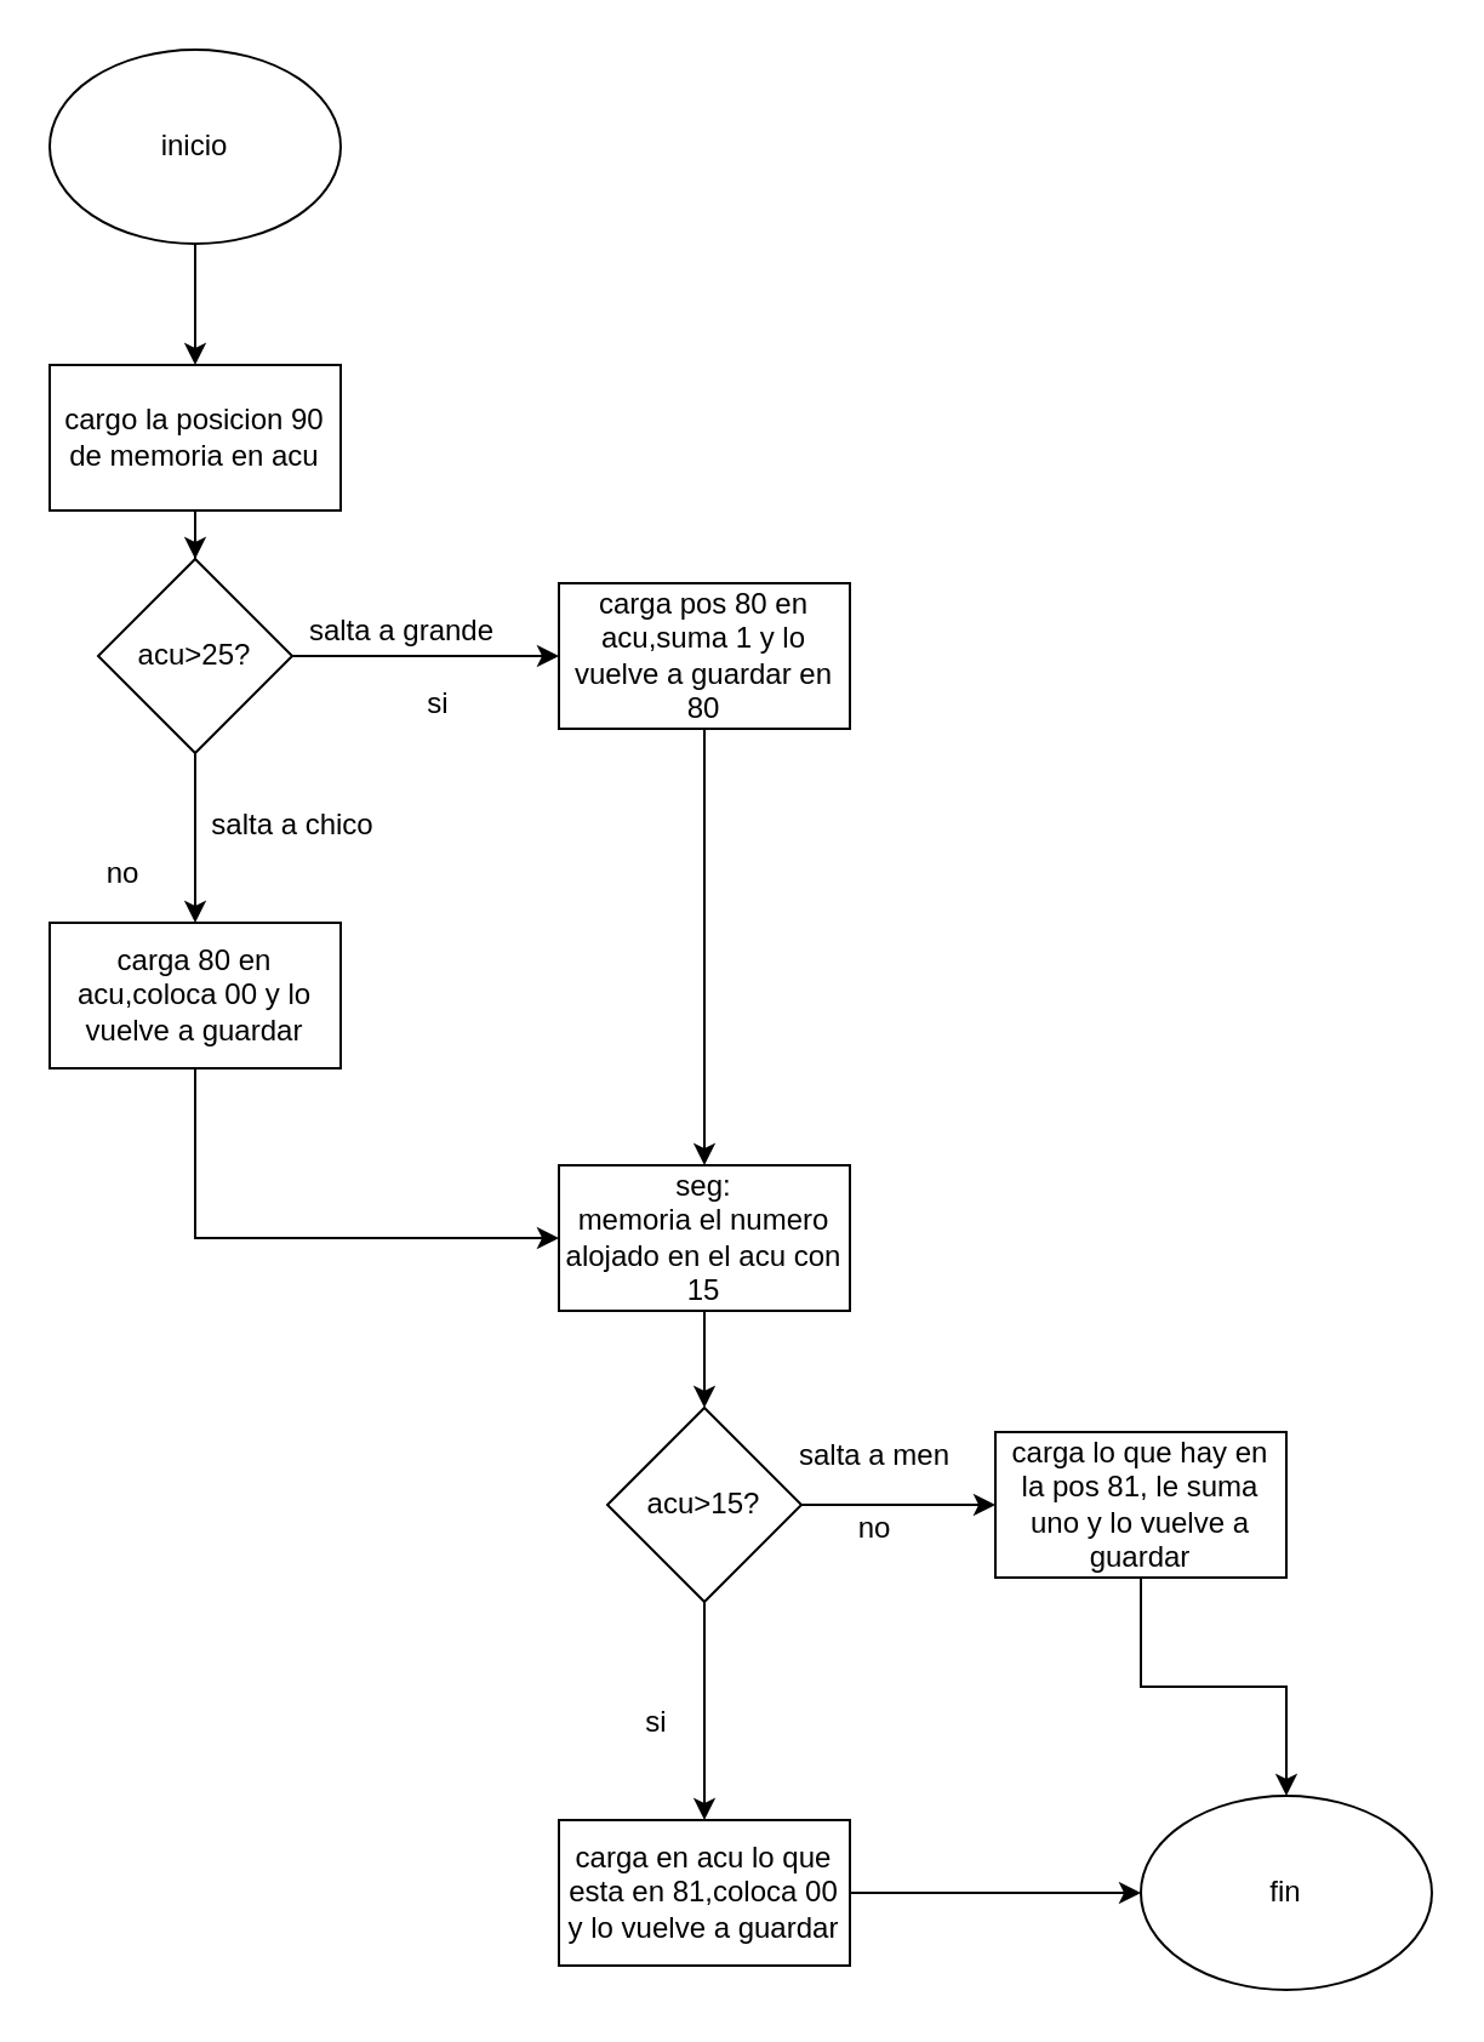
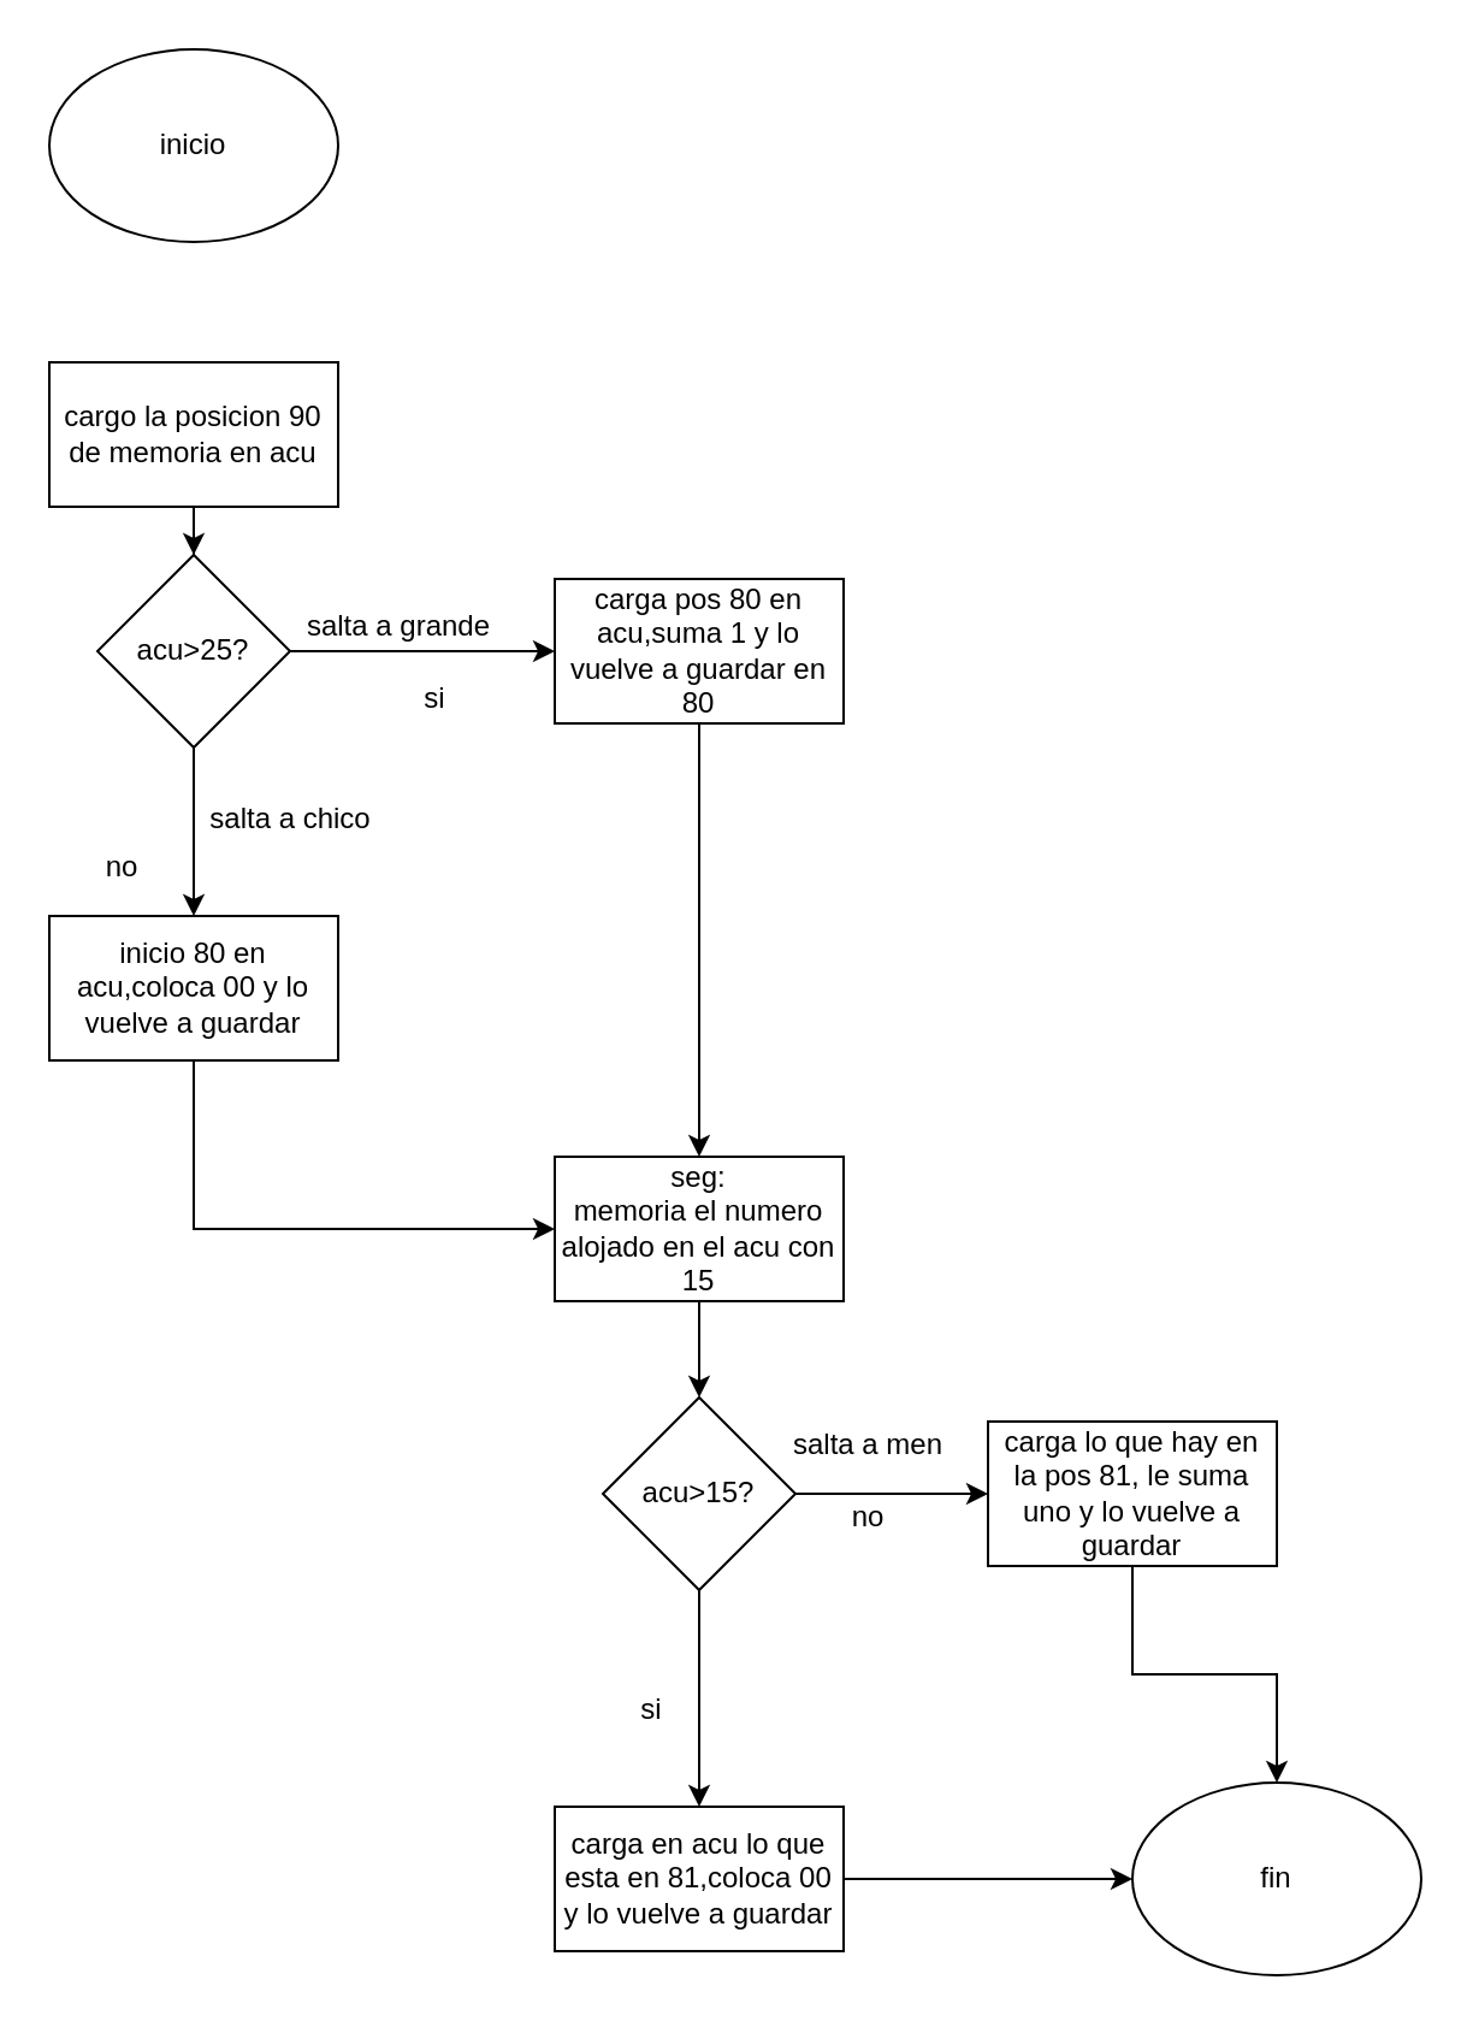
- <mxCell id="2" style="edgeStyle=orthogonalEdgeStyle;rounded=0;orthogonalLoop=1;jettySize=auto;html=1;entryX=0.5;entryY=0;entryDx=0;entryDy=0;" edge="1" parent="1" source="3" target="5"><mxGeometry relative="1" as="geometry" /></mxCell>
- <mxCell id="14" value="carga 80 en acu,coloca 00 y lo vuelve a guardar" style="rounded=0;whiteSpace=wrap;html=1;" vertex="1" parent="1"><mxGeometry x="20" y="380" width="120" height="60" as="geometry" /></mxCell>
+ <mxCell id="14" value="inicio 80 en acu,coloca 00 y lo vuelve a guardar" style="rounded=0;whiteSpace=wrap;html=1;" vertex="1" parent="1"><mxGeometry x="20" y="380" width="120" height="60" as="geometry" /></mxCell>
